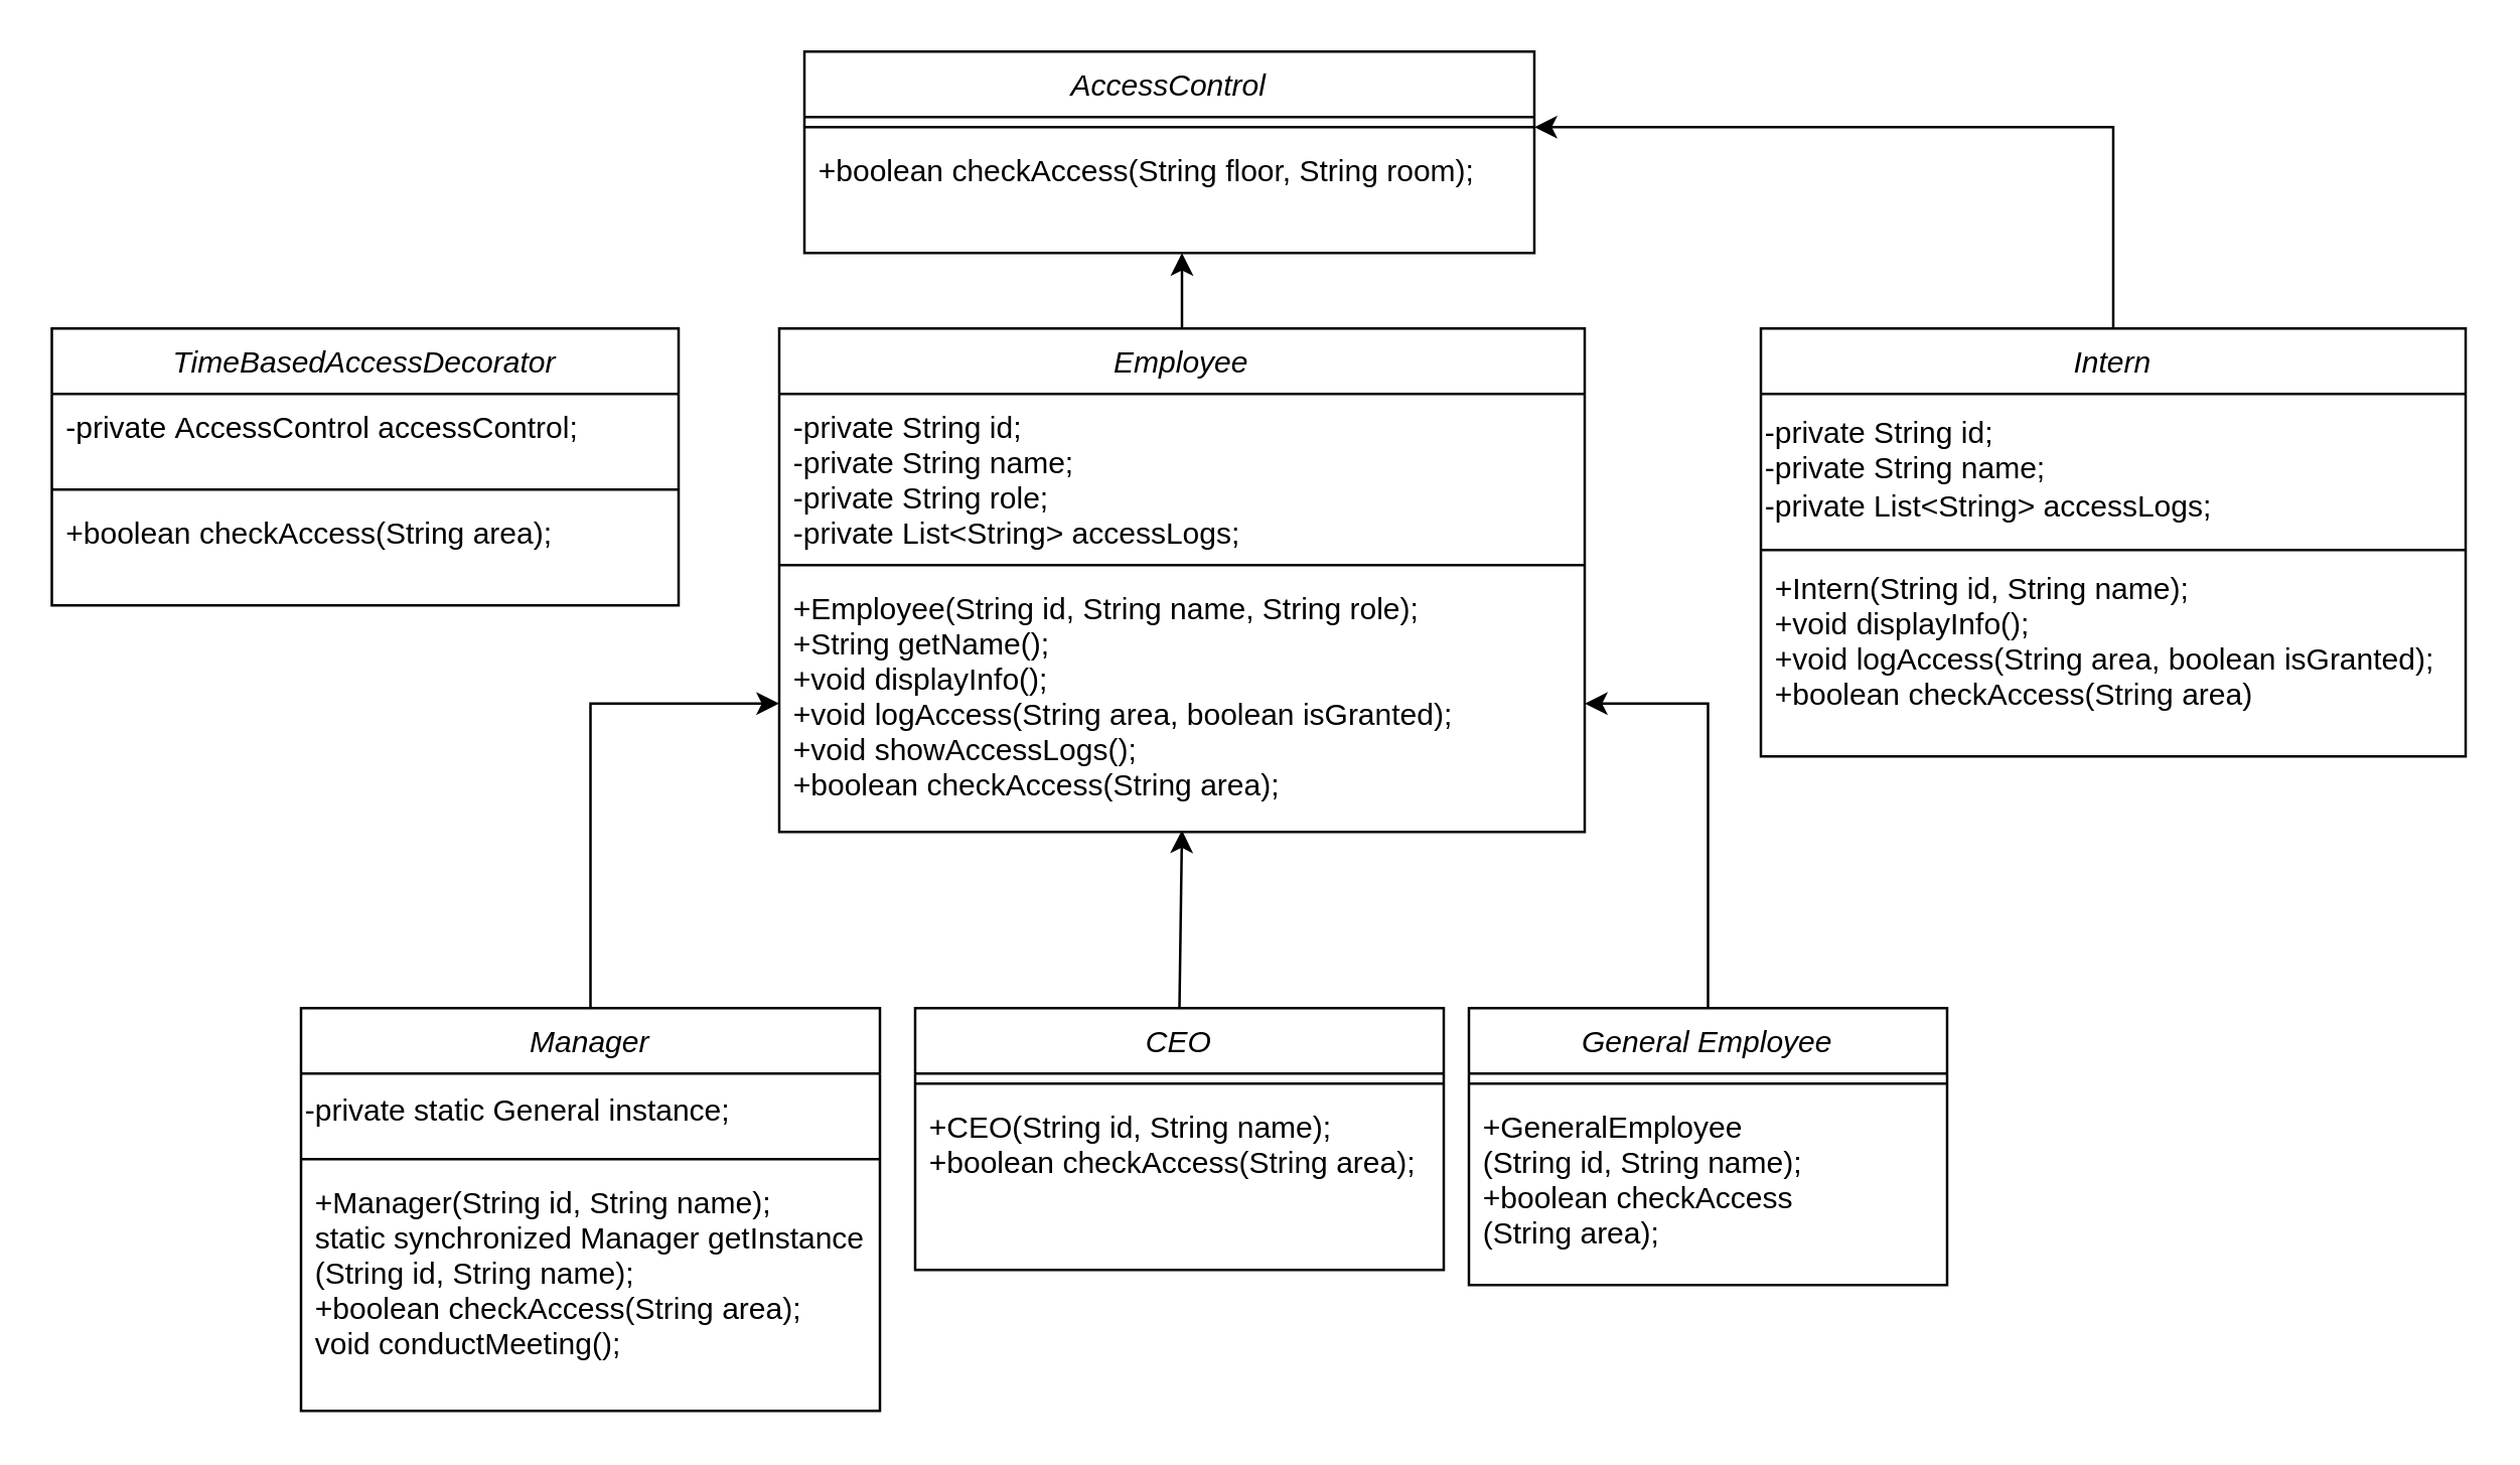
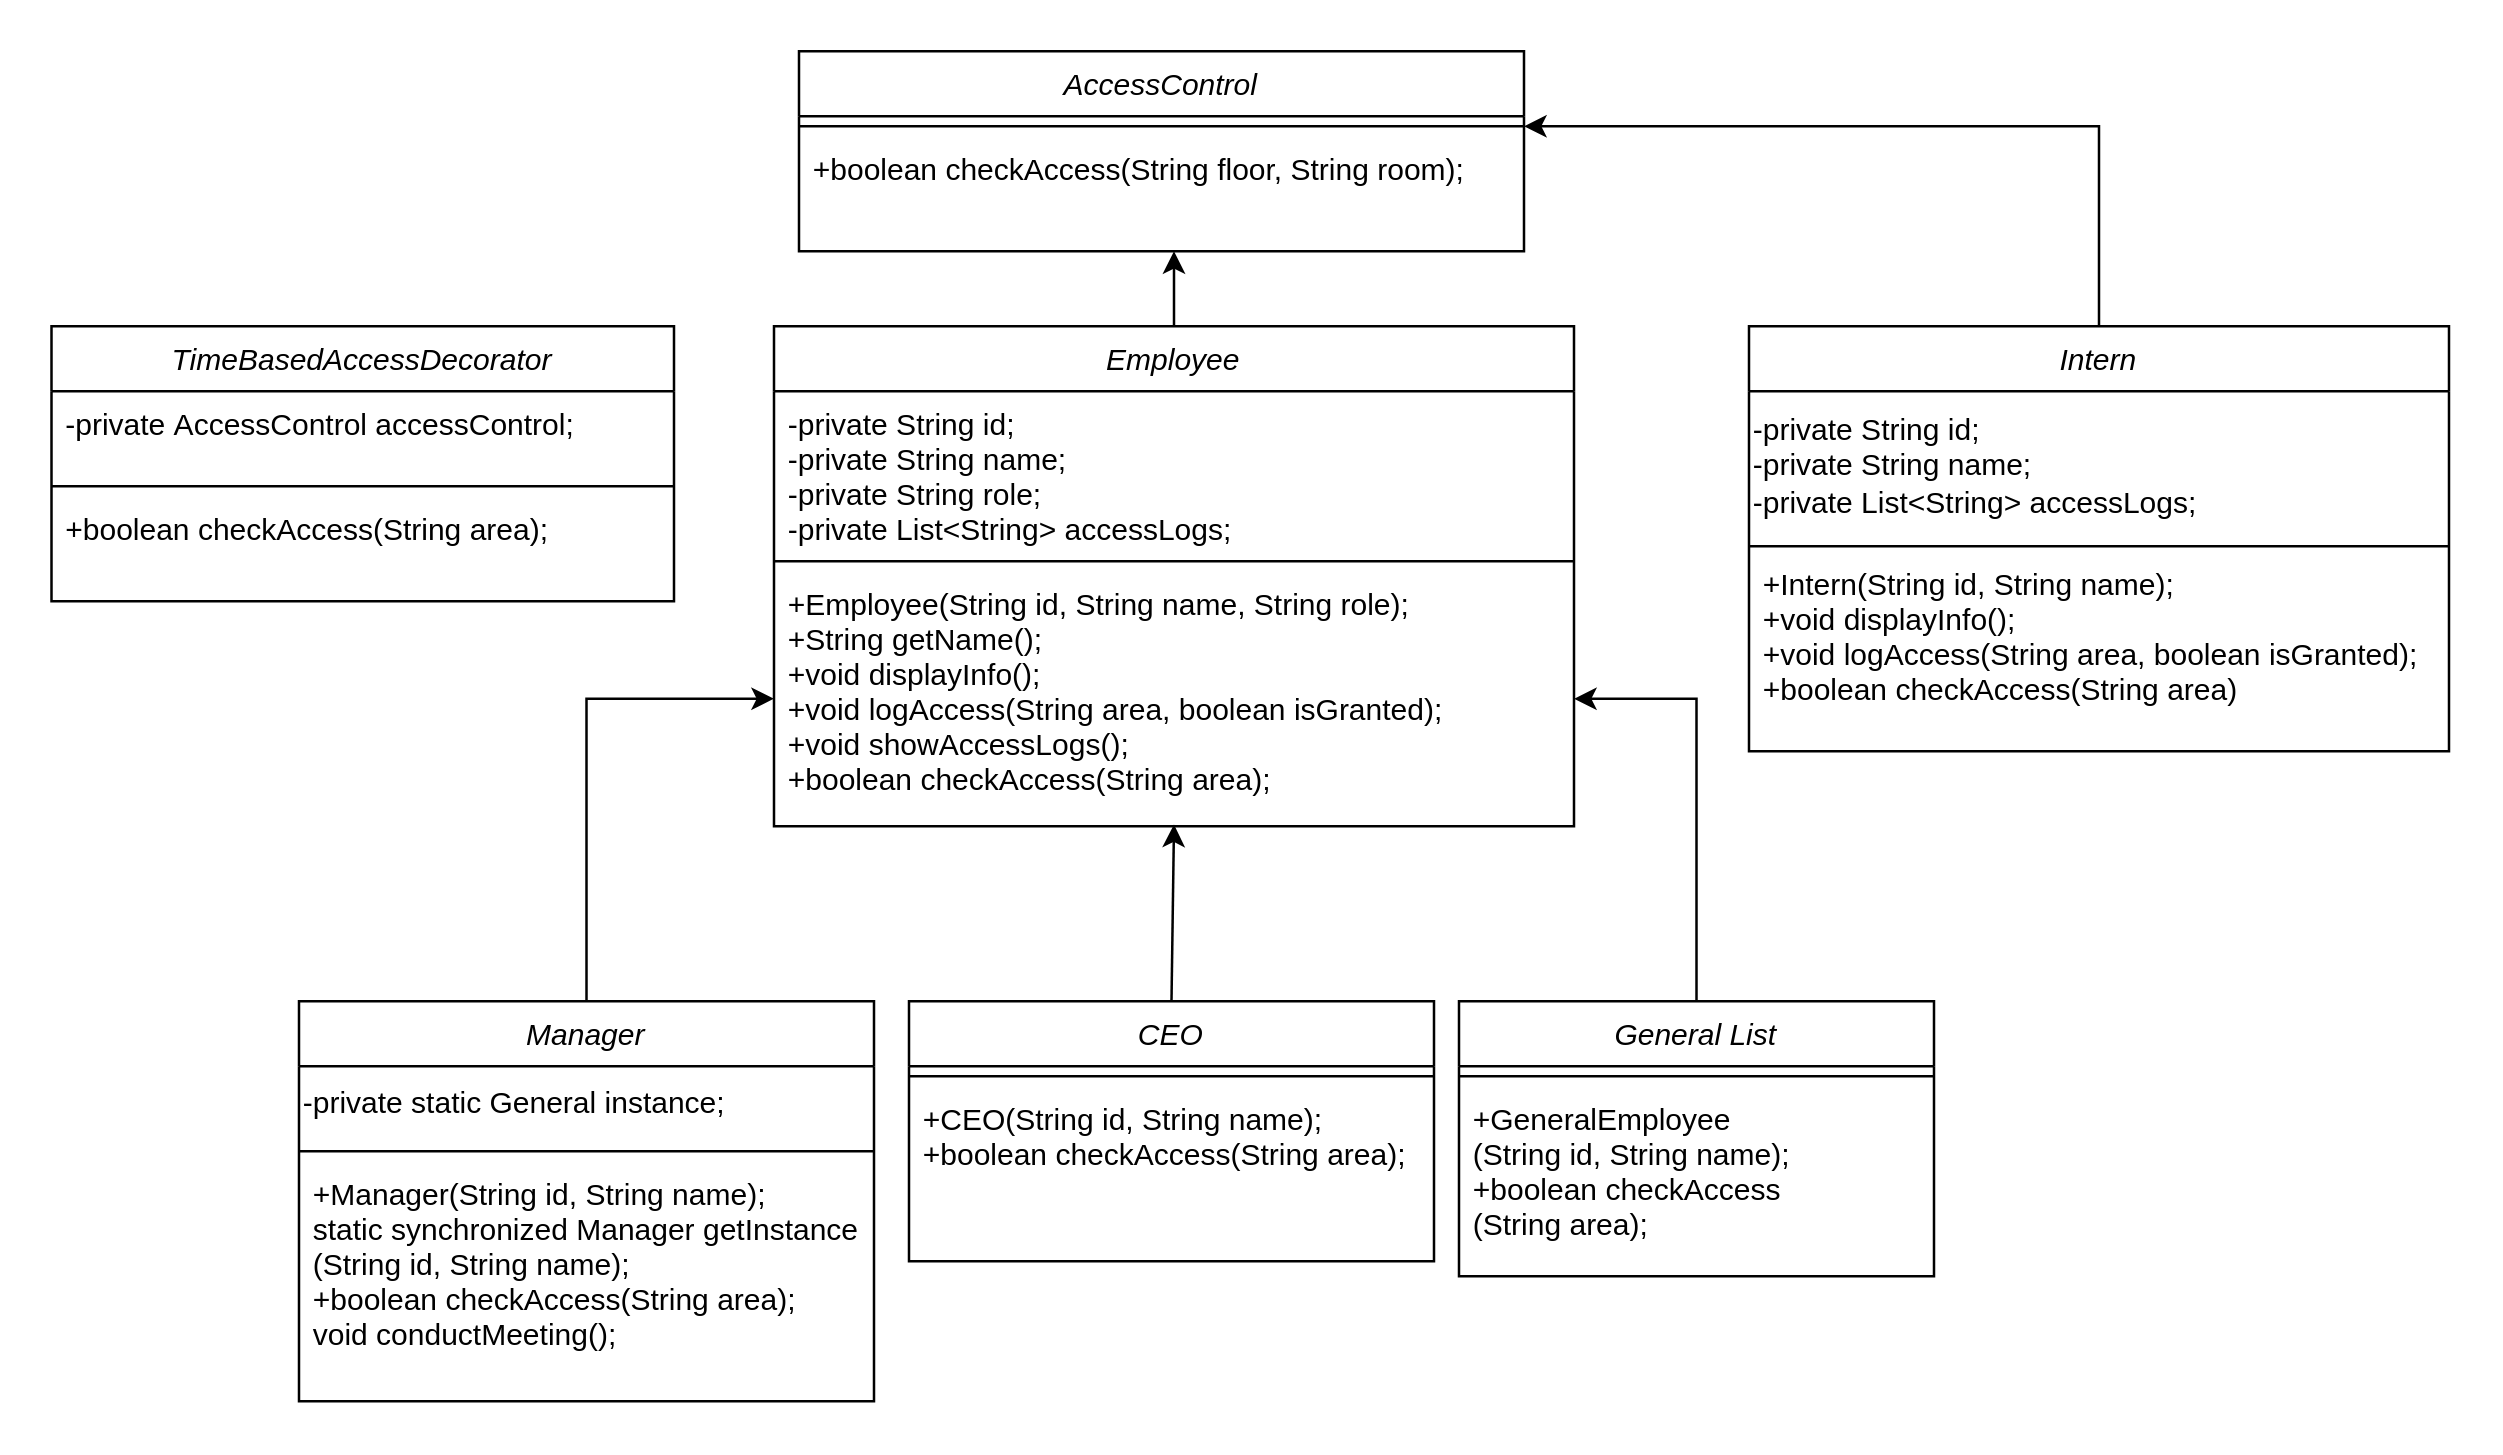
- <mxCell id="20" value="General Employee" style="swimlane;fontStyle=2;align=center;verticalAlign=top;childLayout=stackLayout;horizontal=1;startSize=26;horizontalStack=0;resizeParent=1;resizeLast=0;collapsible=1;marginBottom=0;rounded=0;shadow=0;strokeWidth=1;" parent="1" vertex="1"><mxGeometry x="583" y="400" width="190" height="110" as="geometry"><mxRectangle x="220" y="120" width="160" height="26" as="alternateBounds" /></mxGeometry></mxCell>
+ <mxCell id="20" value="General List" style="swimlane;fontStyle=2;align=center;verticalAlign=top;childLayout=stackLayout;horizontal=1;startSize=26;horizontalStack=0;resizeParent=1;resizeLast=0;collapsible=1;marginBottom=0;rounded=0;shadow=0;strokeWidth=1;" parent="1" vertex="1"><mxGeometry x="583" y="400" width="190" height="110" as="geometry"><mxRectangle x="220" y="120" width="160" height="26" as="alternateBounds" /></mxGeometry></mxCell>
